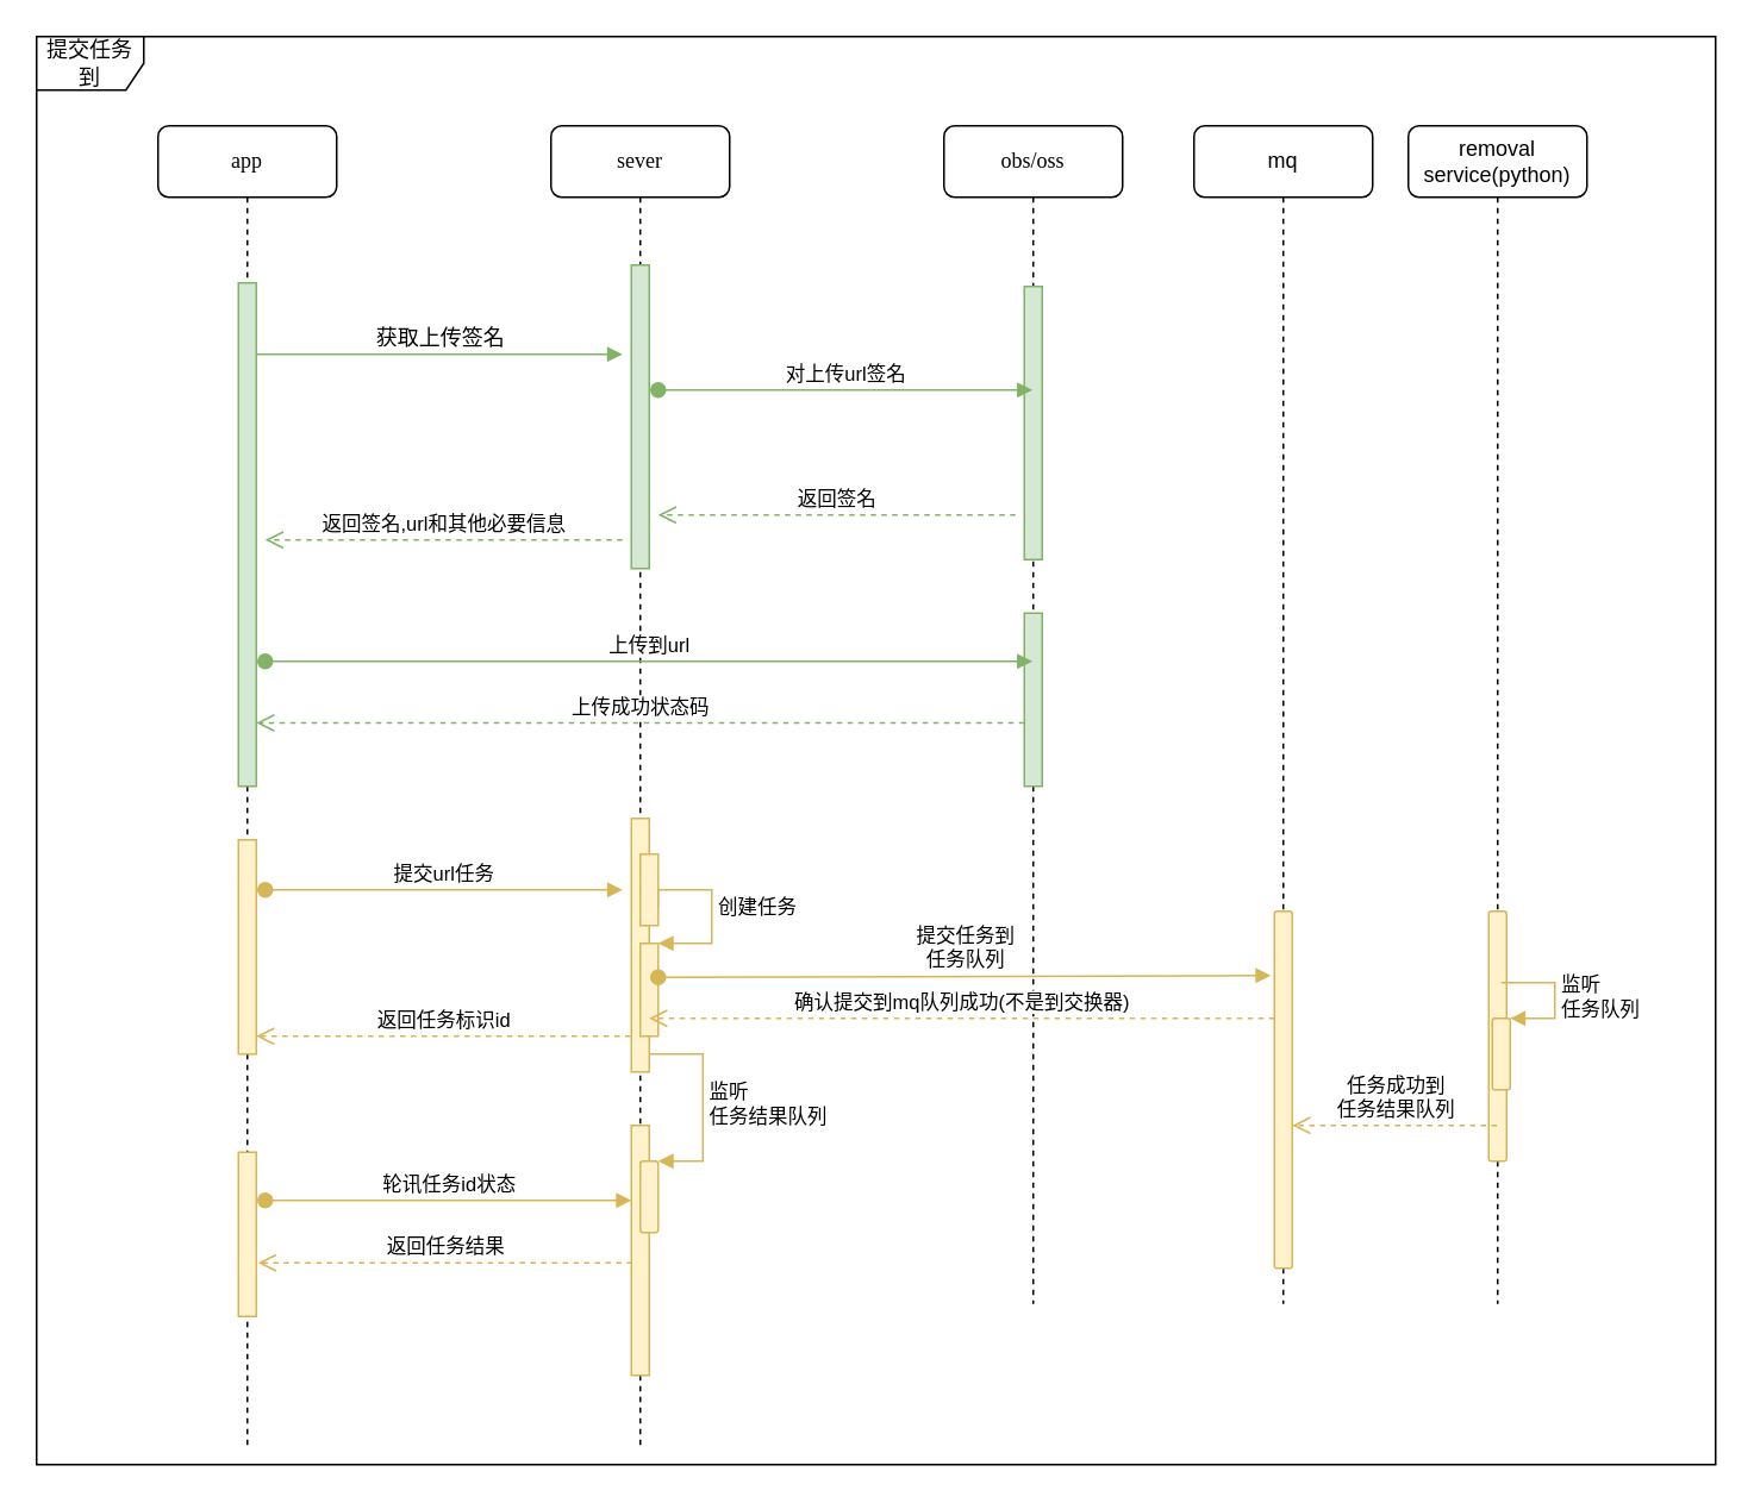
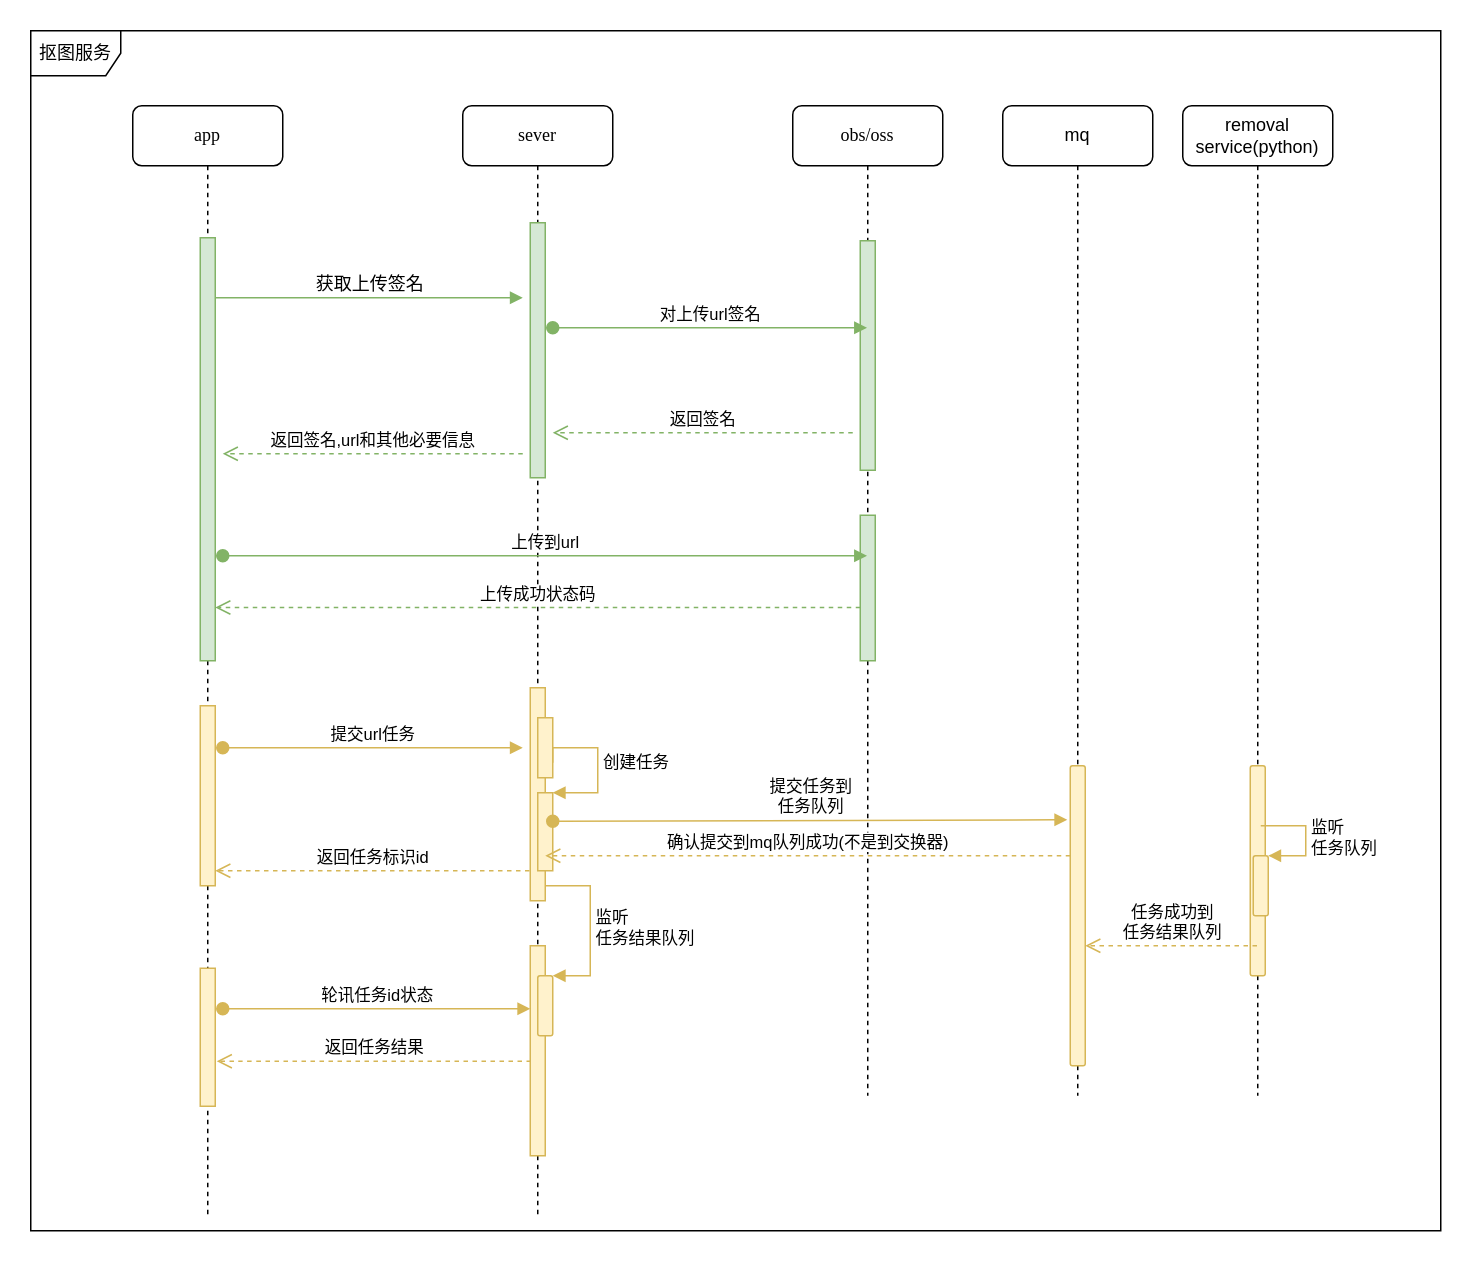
- <mxCell id="37" value="提交任务到" style="shape=umlFrame;whiteSpace=wrap;html=1;rounded=1;" vertex="1" parent="1"><mxGeometry x="20" y="20" width="940" height="800" as="geometry" /></mxCell>
+ <mxCell id="37" value="抠图服务" style="shape=umlFrame;whiteSpace=wrap;html=1;rounded=1;" vertex="1" parent="1"><mxGeometry x="20" y="20" width="940" height="800" as="geometry" /></mxCell>
